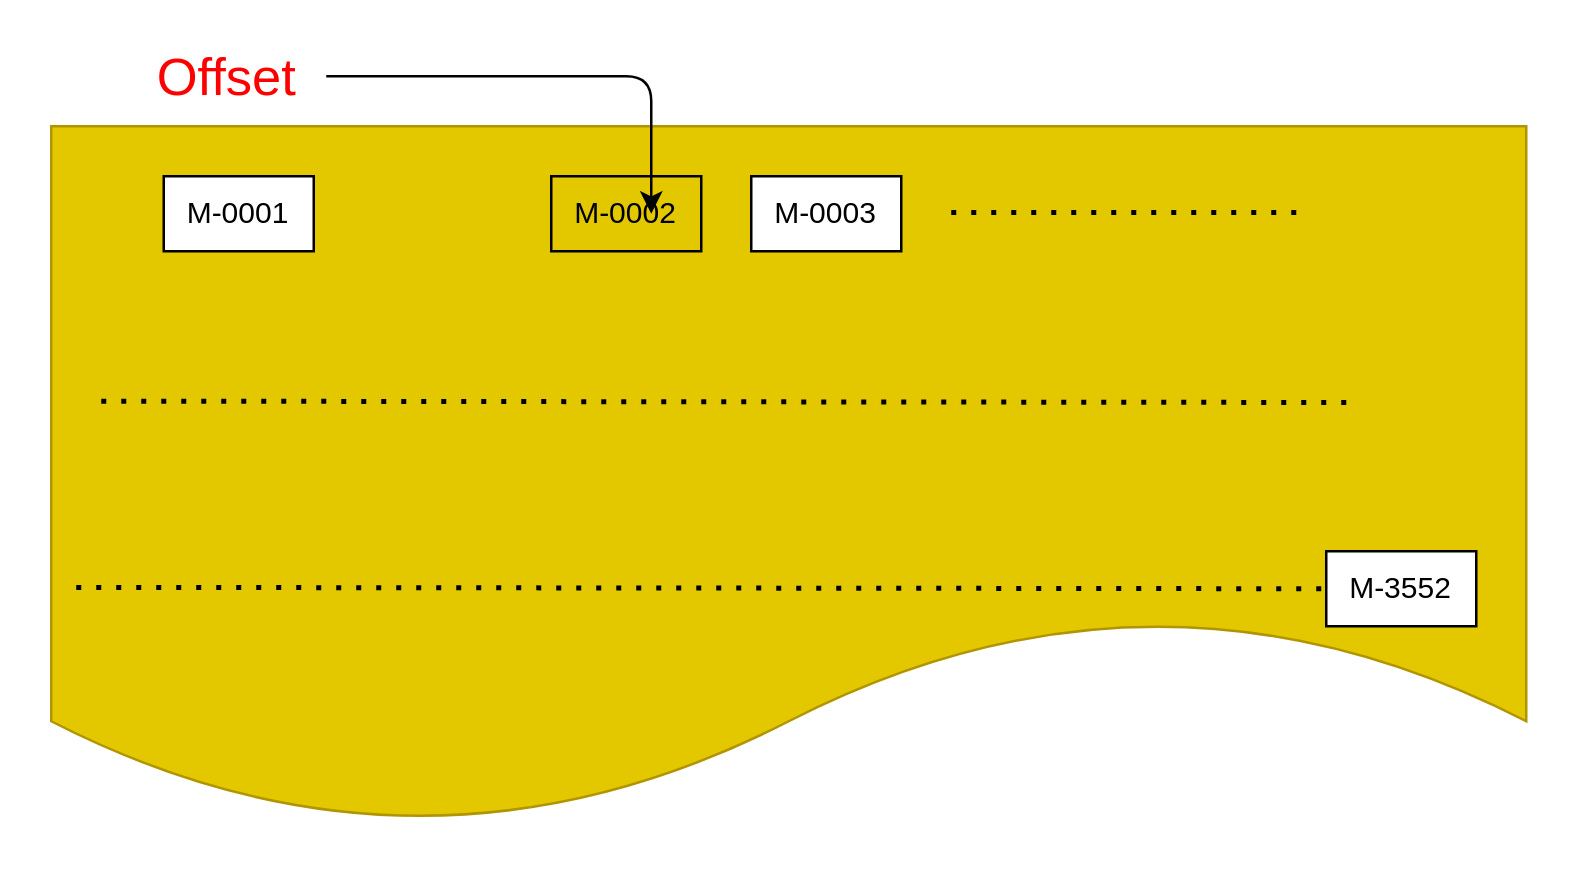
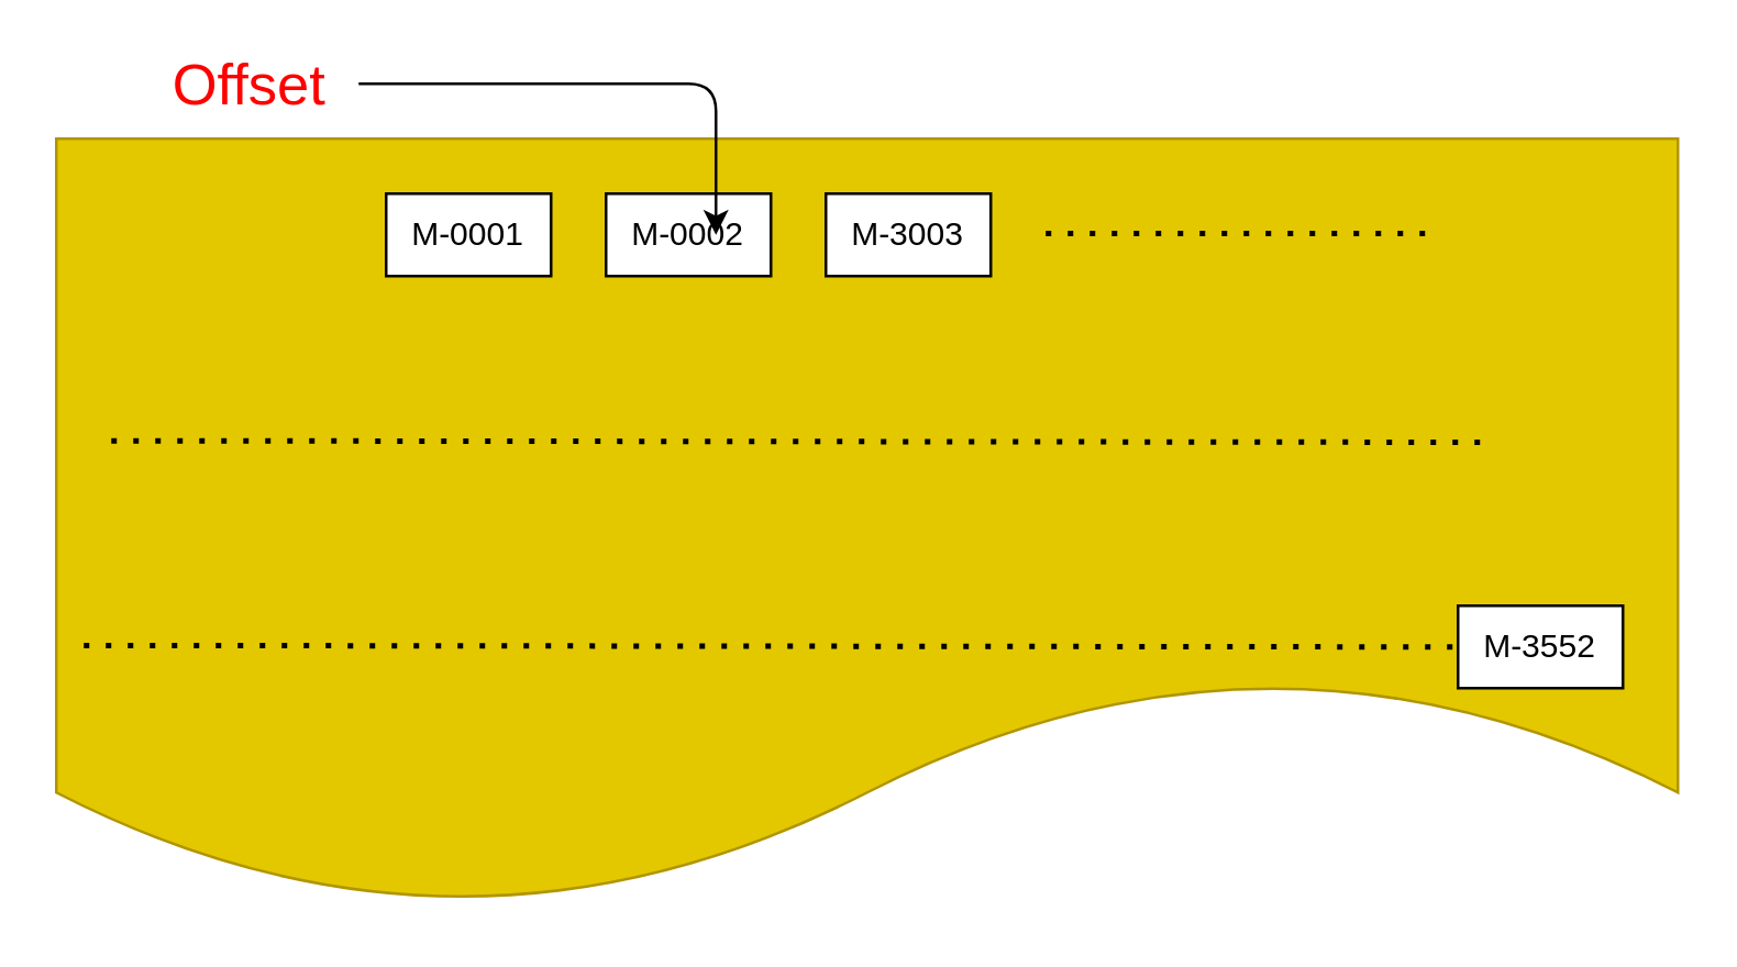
- <mxCell id="3" value="M-0001" style="rounded=0;whiteSpace=wrap;html=1;" vertex="1" parent="1"><mxGeometry x="65" y="70" width="60" height="30" as="geometry" /></mxCell>
+ <mxCell id="3" value="M-0001" style="rounded=0;whiteSpace=wrap;html=1;" vertex="1" parent="1"><mxGeometry x="140" y="70" width="60" height="30" as="geometry" /></mxCell>
- <mxCell id="4" value="M-0002" style="rounded=0;whiteSpace=wrap;html=1;fillColor=#e3c800;" vertex="1" parent="1"><mxGeometry x="220" y="70" width="60" height="30" as="geometry" /></mxCell>
+ <mxCell id="4" value="M-0002" style="rounded=0;whiteSpace=wrap;html=1;" vertex="1" parent="1"><mxGeometry x="220" y="70" width="60" height="30" as="geometry" /></mxCell>
- <mxCell id="5" value="M-0003" style="rounded=0;whiteSpace=wrap;html=1;" vertex="1" parent="1"><mxGeometry x="300" y="70" width="60" height="30" as="geometry" /></mxCell>
+ <mxCell id="5" value="M-3003" style="rounded=0;whiteSpace=wrap;html=1;" vertex="1" parent="1"><mxGeometry x="300" y="70" width="60" height="30" as="geometry" /></mxCell>
